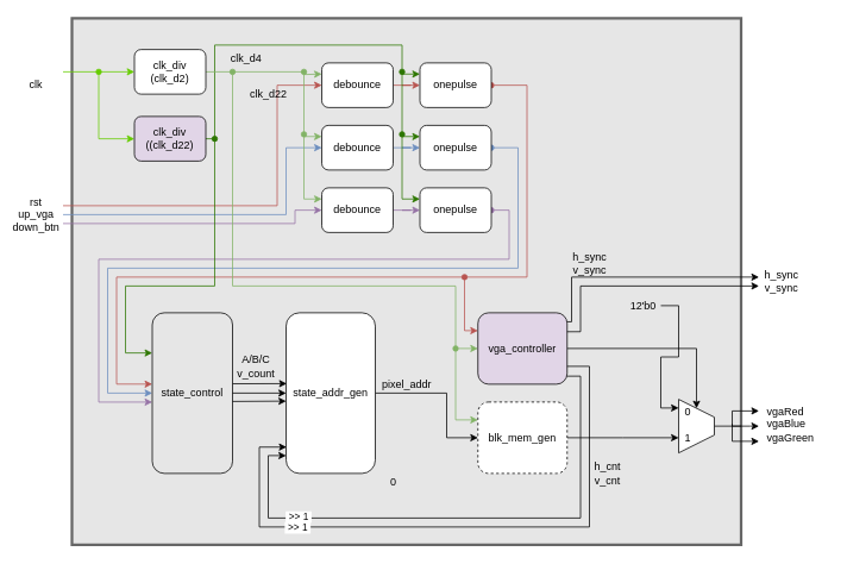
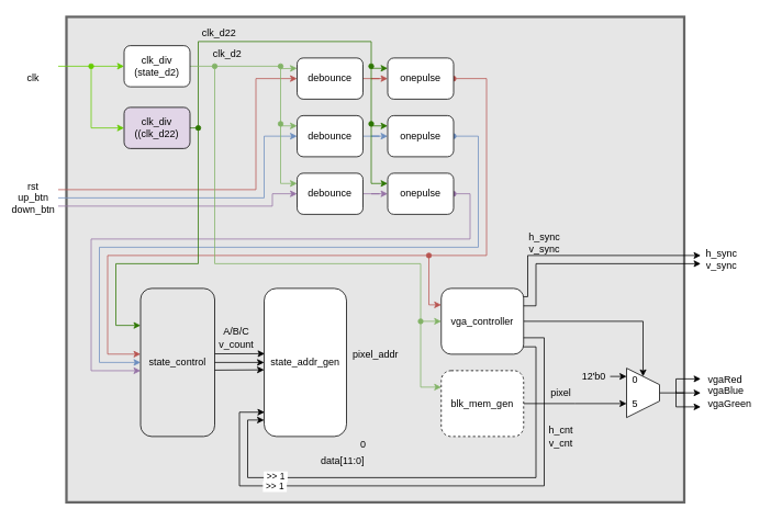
- <mxCell id="69" value="clk_d4" style="text;html=1;align=center;verticalAlign=middle;resizable=0;points=[];autosize=1;" vertex="1" parent="1"><mxGeometry x="250" y="55" width="50" height="20" as="geometry" /></mxCell>
+ <mxCell id="69" value="clk_d2" style="text;html=1;align=center;verticalAlign=middle;resizable=0;points=[];autosize=1;" vertex="1" parent="1"><mxGeometry x="250" y="55" width="50" height="20" as="geometry" /></mxCell>
- <mxCell id="29" value="clk_div&lt;br&gt;(clk_d2)" style="rounded=1;whiteSpace=wrap;html=1;" vertex="1" parent="1"><mxGeometry x="150" y="55" width="80" height="50" as="geometry" /></mxCell>
+ <mxCell id="29" value="clk_div&lt;br&gt;(state_d2)" style="rounded=1;whiteSpace=wrap;html=1;" vertex="1" parent="1"><mxGeometry x="150" y="55" width="80" height="50" as="geometry" /></mxCell>
- <mxCell id="70" value="clk_d22" style="text;html=1;align=center;verticalAlign=middle;resizable=0;points=[];autosize=1;" vertex="1" parent="1"><mxGeometry x="270" y="95" width="60" height="20" as="geometry" /></mxCell>
+ <mxCell id="70" value="clk_d22" style="text;html=1;align=center;verticalAlign=middle;resizable=0;points=[];autosize=1;" vertex="1" parent="1"><mxGeometry x="235" y="30" width="60" height="20" as="geometry" /></mxCell>
- <mxCell id="42" value="rst&lt;br&gt;up_vga&lt;br&gt;down_btn" style="text;html=1;strokeColor=none;fillColor=none;align=center;verticalAlign=middle;whiteSpace=wrap;rounded=0;" vertex="1" parent="1"><mxGeometry x="20" y="230" width="40" height="20" as="geometry" /></mxCell>
+ <mxCell id="42" value="rst&lt;br&gt;up_btn&lt;br&gt;down_btn" style="text;html=1;strokeColor=none;fillColor=none;align=center;verticalAlign=middle;whiteSpace=wrap;rounded=0;" vertex="1" parent="1"><mxGeometry x="20" y="230" width="40" height="20" as="geometry" /></mxCell>
- <mxCell id="61" value="12'b0" style="text;html=1;align=center;verticalAlign=middle;resizable=0;points=[];autosize=1;" vertex="1" parent="1"><mxGeometry x="700" y="332" width="40" height="20" as="geometry" /></mxCell>
+ <mxCell id="61" value="12'b0" style="text;html=1;align=center;verticalAlign=middle;resizable=0;points=[];autosize=1;" vertex="1" parent="1"><mxGeometry x="700" y="447" width="40" height="20" as="geometry" /></mxCell>
- <mxCell id="40" value="vga_controller" style="rounded=1;whiteSpace=wrap;html=1;fillColor=#e1d5e7;" vertex="1" parent="1"><mxGeometry x="535" y="350" width="100" height="80" as="geometry" /></mxCell>
+ <mxCell id="40" value="vga_controller" style="rounded=1;whiteSpace=wrap;html=1;" vertex="1" parent="1"><mxGeometry x="535" y="350" width="100" height="80" as="geometry" /></mxCell>
- <mxCell id="32" style="edgeStyle=orthogonalEdgeStyle;rounded=0;orthogonalLoop=1;jettySize=auto;html=1;exitX=1;exitY=0.5;exitDx=0;exitDy=0;entryX=0;entryY=0.5;entryDx=0;entryDy=0;startArrow=none;startFill=0;endArrow=classic;endFill=1;strokeColor=#000000;" edge="1" parent="1" source="33" target="36"><mxGeometry relative="1" as="geometry"><Array as="points"><mxPoint x="500" y="440" /><mxPoint x="500" y="490" /></Array></mxGeometry></mxCell>
- <mxCell id="62" value="0&lt;br&gt;&lt;br&gt;1" style="text;html=1;align=center;verticalAlign=middle;resizable=0;points=[];autosize=1;" vertex="1" parent="1"><mxGeometry x="760" y="450" width="20" height="50" as="geometry" /></mxCell>
+ <mxCell id="62" value="0&lt;br&gt;&lt;br&gt;5" style="text;html=1;align=center;verticalAlign=middle;resizable=0;points=[];autosize=1;" vertex="1" parent="1"><mxGeometry x="760" y="450" width="20" height="50" as="geometry" /></mxCell>
+ <mxCell id="50" value="pixel" style="text;html=1;align=center;verticalAlign=middle;resizable=0;points=[];autosize=1;" vertex="1" parent="1"><mxGeometry x="660" y="467" width="40" height="20" as="geometry" /></mxCell>
+ <mxCell id="49" value="data[11:0]" style="text;html=1;align=center;verticalAlign=middle;resizable=0;points=[];autosize=1;" vertex="1" parent="1"><mxGeometry x="380" y="550" width="70" height="20" as="geometry" /></mxCell>
